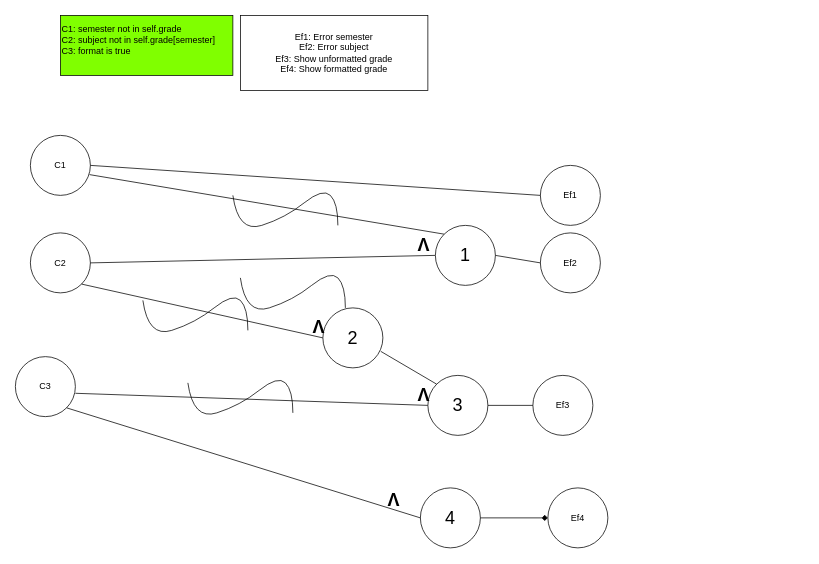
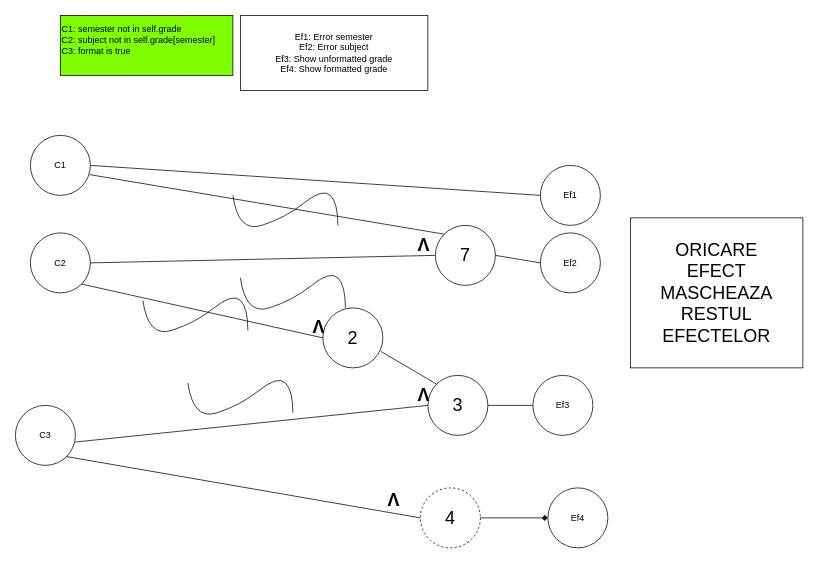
- <mxCell id="16" value="1" style="ellipse;whiteSpace=wrap;html=1;aspect=fixed;fontSize=24;" vertex="1" parent="1"><mxGeometry x="580" y="300" width="80" height="80" as="geometry" /></mxCell>
+ <mxCell id="16" value="7" style="ellipse;whiteSpace=wrap;html=1;aspect=fixed;fontSize=24;" vertex="1" parent="1"><mxGeometry x="580" y="300" width="80" height="80" as="geometry" /></mxCell>
+ <mxCell id="8" value="ORICARE&lt;br&gt;EFECT MASCHEAZA RESTUL EFECTELOR" style="rounded=0;whiteSpace=wrap;html=1;labelBackgroundColor=none;fontSize=24;fillColor=none;" vertex="1" parent="1"><mxGeometry x="840" y="290" width="230" height="200" as="geometry" /></mxCell>
- <mxCell id="7" value="C3" style="ellipse;whiteSpace=wrap;html=1;aspect=fixed;" vertex="1" parent="1"><mxGeometry x="20" y="475" width="80" height="80" as="geometry" /></mxCell>
+ <mxCell id="7" value="C3" style="ellipse;whiteSpace=wrap;html=1;aspect=fixed;" vertex="1" parent="1"><mxGeometry x="20" y="540" width="80" height="80" as="geometry" /></mxCell>
- <mxCell id="30" value="4" style="ellipse;whiteSpace=wrap;html=1;aspect=fixed;fontSize=24;" vertex="1" parent="1"><mxGeometry x="560" y="650" width="80" height="80" as="geometry" /></mxCell>
+ <mxCell id="30" value="4" style="ellipse;whiteSpace=wrap;html=1;aspect=fixed;fontSize=24;dashed=1;" vertex="1" parent="1"><mxGeometry x="560" y="650" width="80" height="80" as="geometry" /></mxCell>
